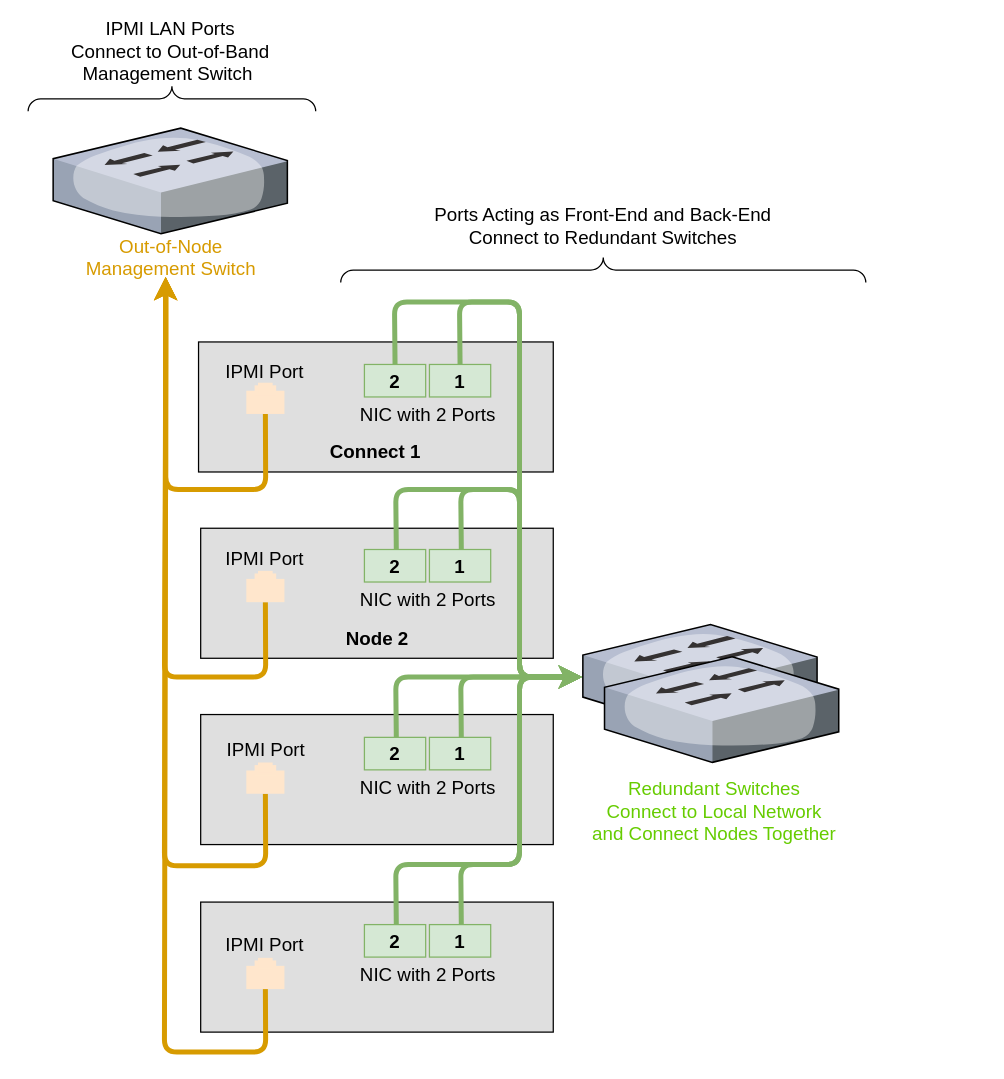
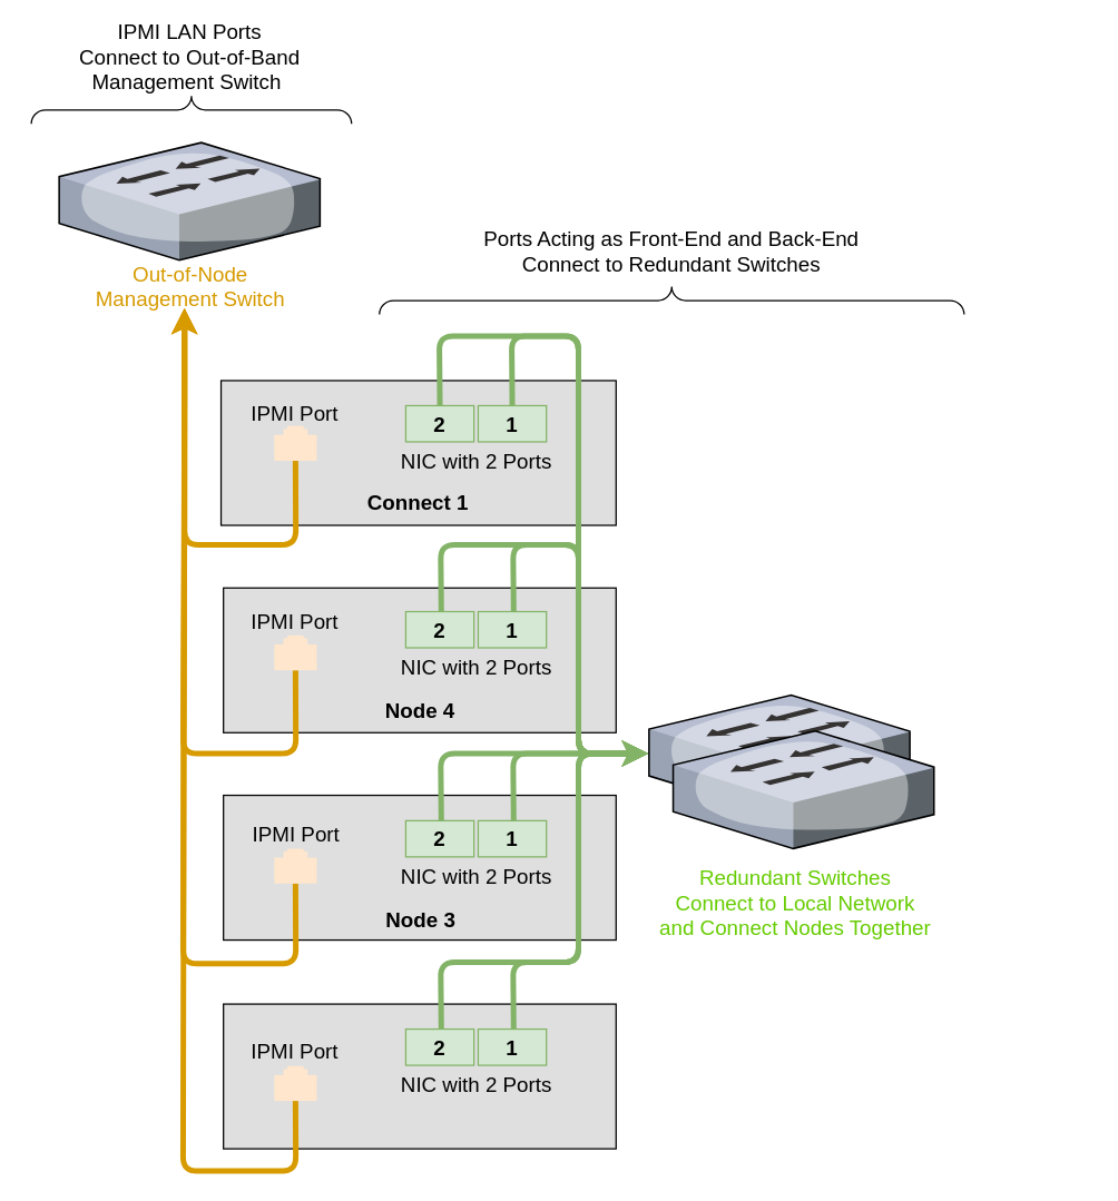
- <mxCell id="24" value="&lt;span style=&quot;&quot;&gt;Node 2&lt;/span&gt;" style="text;html=1;strokeColor=none;fillColor=none;align=center;verticalAlign=middle;whiteSpace=wrap;rounded=0;shadow=0;fontSize=15;fontStyle=1" parent="1" vertex="1"><mxGeometry x="160.83" y="500" width="281.17" height="20" as="geometry" /></mxCell>
+ <mxCell id="24" value="&lt;span style=&quot;&quot;&gt;Node 4&lt;/span&gt;" style="text;html=1;strokeColor=none;fillColor=none;align=center;verticalAlign=middle;whiteSpace=wrap;rounded=0;shadow=0;fontSize=15;fontStyle=1" parent="1" vertex="1"><mxGeometry x="160.83" y="500" width="281.17" height="20" as="geometry" /></mxCell>
+ <mxCell id="6" value="&lt;span style=&quot;&quot;&gt;Node 3&lt;/span&gt;" style="text;html=1;strokeColor=none;fillColor=none;align=center;verticalAlign=middle;whiteSpace=wrap;rounded=0;shadow=0;fontSize=15;fontStyle=1" parent="1" vertex="1"><mxGeometry x="160.83" y="650" width="282" height="20" as="geometry" /></mxCell>
